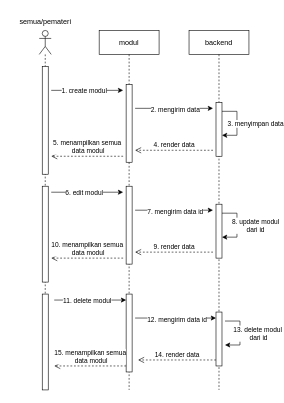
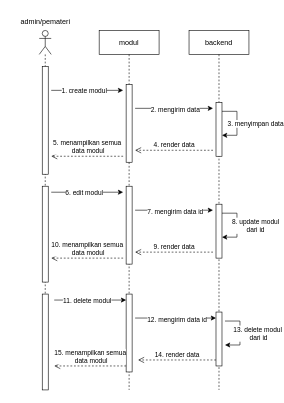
- <mxCell id="38" value="semua/pemateri" style="text;html=1;align=center;verticalAlign=middle;resizable=0;points=[];autosize=1;strokeColor=none;fillColor=none;" vertex="1" parent="1"><mxGeometry x="20" y="20" width="110" height="30" as="geometry" /></mxCell>
+ <mxCell id="38" value="admin/pemateri" style="text;html=1;align=center;verticalAlign=middle;resizable=0;points=[];autosize=1;strokeColor=none;fillColor=none;" vertex="1" parent="1"><mxGeometry x="20" y="20" width="110" height="30" as="geometry" /></mxCell>
